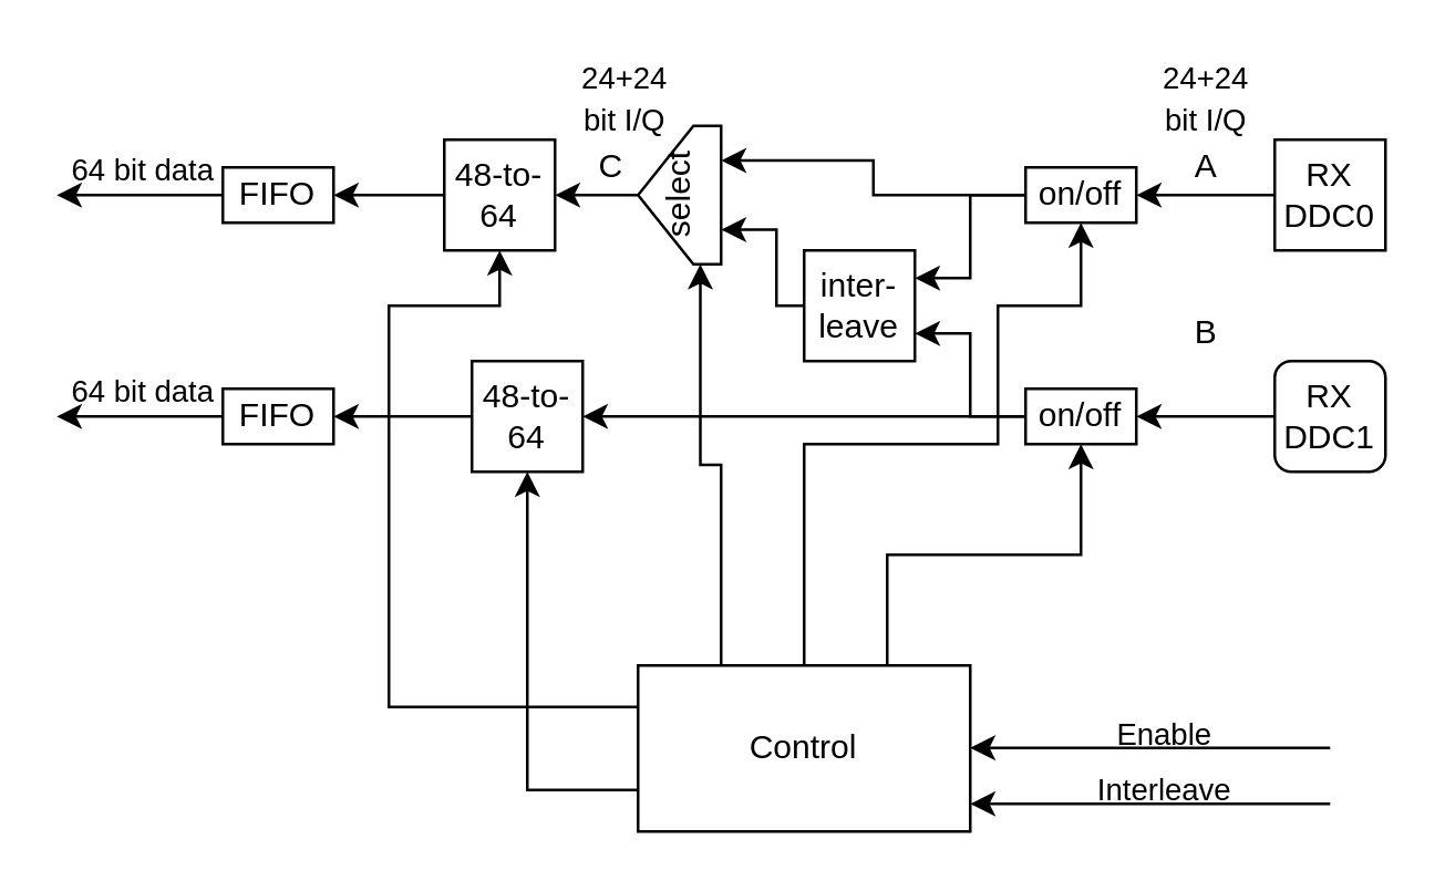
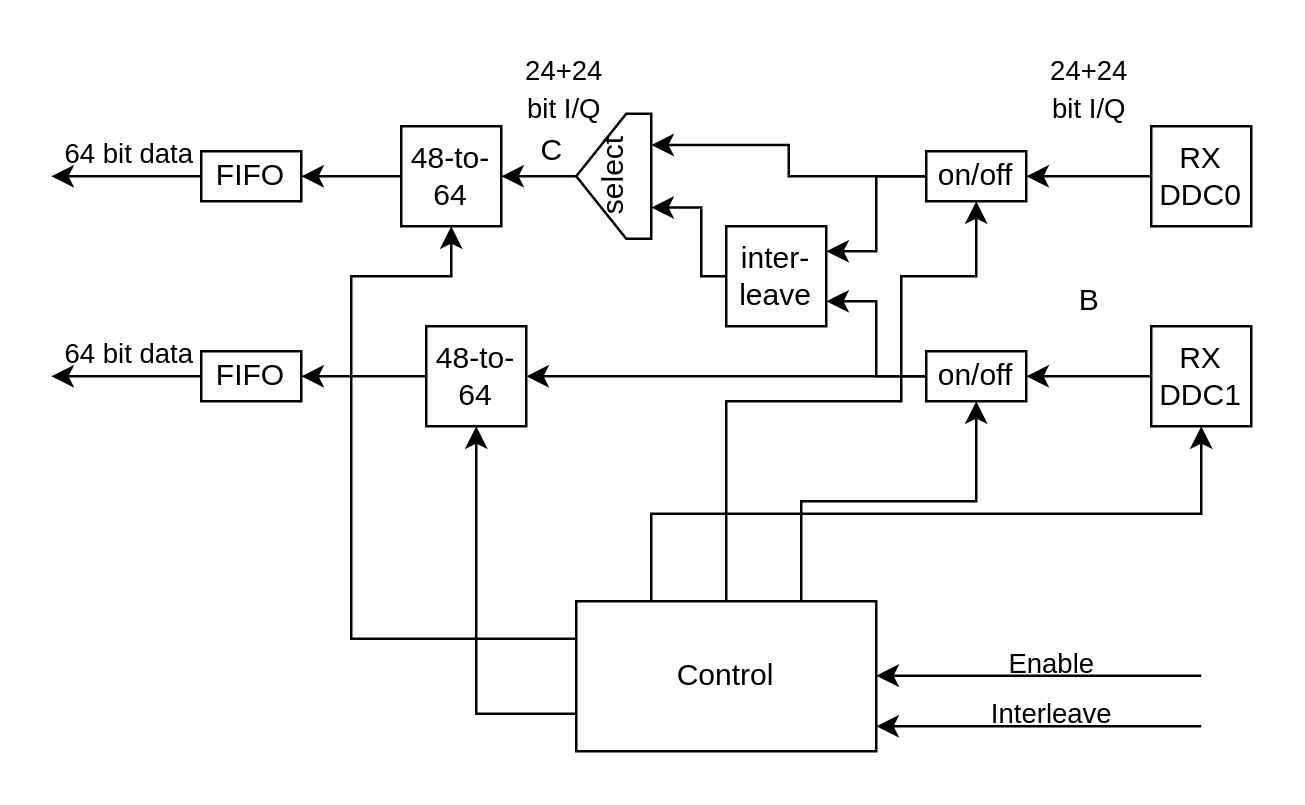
- <mxCell id="35" value="A" style="text;html=1;resizable=0;autosize=1;align=center;verticalAlign=middle;points=[];fillColor=none;strokeColor=none;rounded=0;" parent="1" vertex="1"><mxGeometry x="425" y="50" width="20" height="20" as="geometry" /></mxCell>
- <mxCell id="9" value="RX DDC1" style="whiteSpace=wrap;html=1;rounded=1;" parent="1" vertex="1"><mxGeometry x="460" y="130" width="40" height="40" as="geometry" /></mxCell>
+ <mxCell id="9" value="RX DDC1" style="rounded=0;whiteSpace=wrap;html=1;" parent="1" vertex="1"><mxGeometry x="460" y="130" width="40" height="40" as="geometry" /></mxCell>
- <mxCell id="28" style="edgeStyle=orthogonalEdgeStyle;rounded=0;orthogonalLoop=1;jettySize=auto;html=1;exitX=0.25;exitY=0;exitDx=0;exitDy=0;entryX=0;entryY=0.75;entryDx=0;entryDy=0;labelBackgroundColor=none;startArrow=none;startFill=0;endArrow=classic;endFill=1;" parent="1" source="31" target="21" edge="1"><mxGeometry relative="1" as="geometry" /></mxCell>
+ <mxCell id="28" style="edgeStyle=orthogonalEdgeStyle;rounded=0;orthogonalLoop=1;jettySize=auto;html=1;exitX=0.25;exitY=0;exitDx=0;exitDy=0;labelBackgroundColor=none;startArrow=none;startFill=0;endArrow=classic;endFill=1;" parent="1" source="31" target="9" edge="1"><mxGeometry relative="1" as="geometry" /></mxCell>
